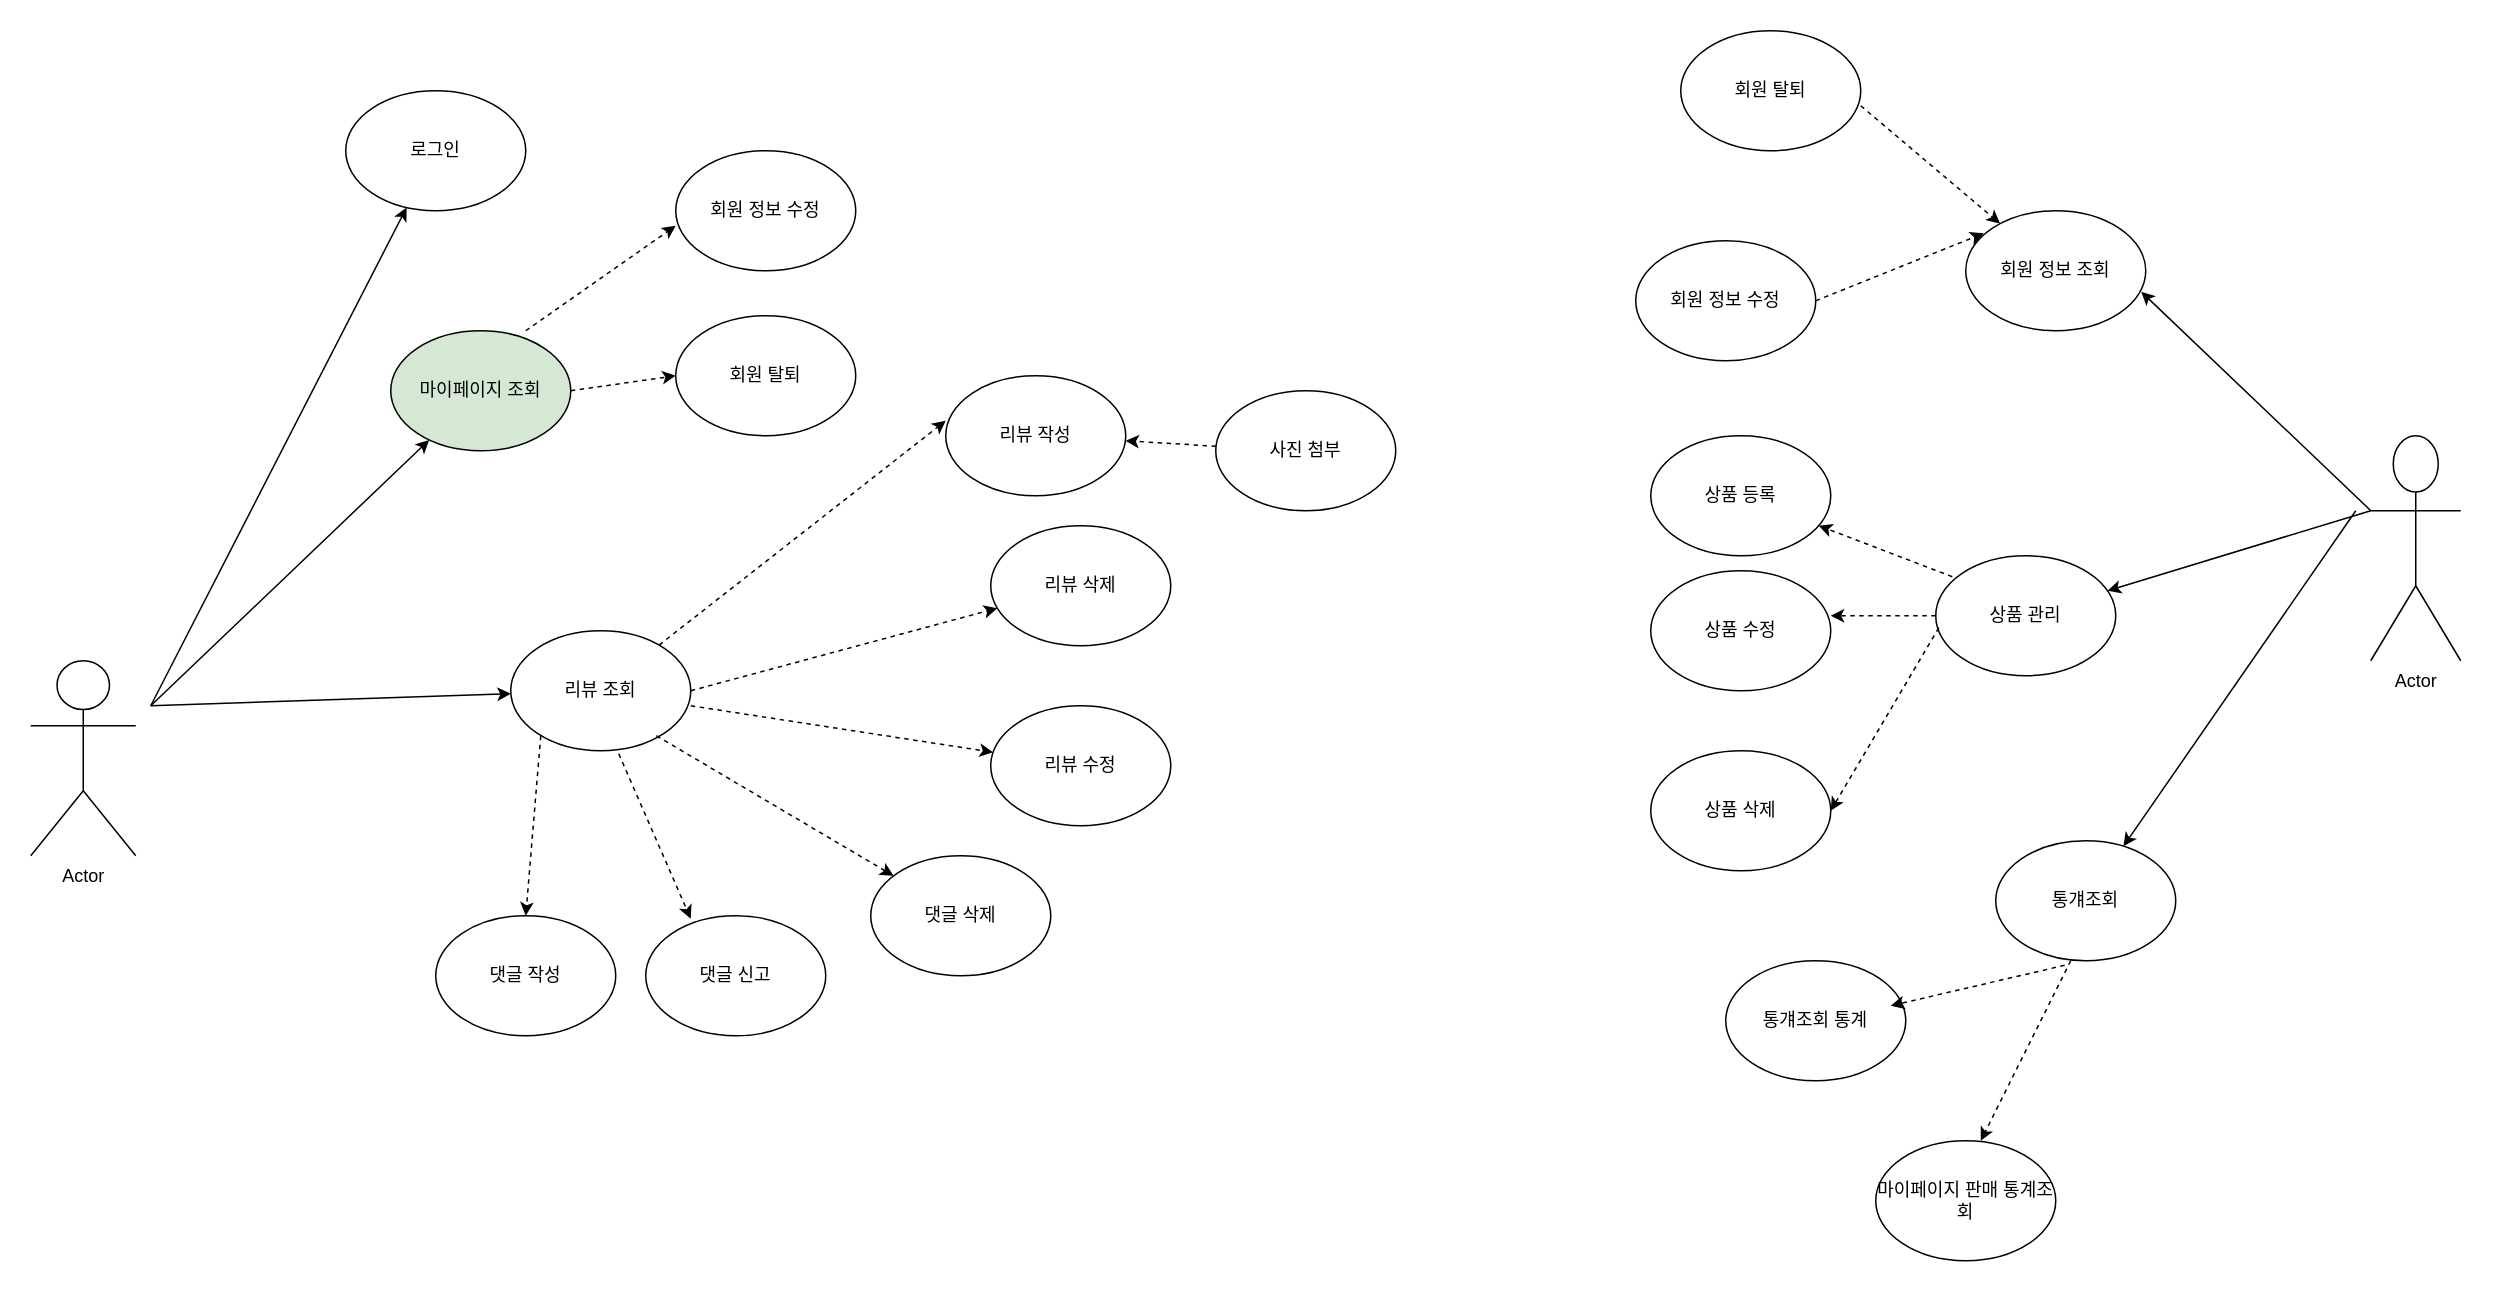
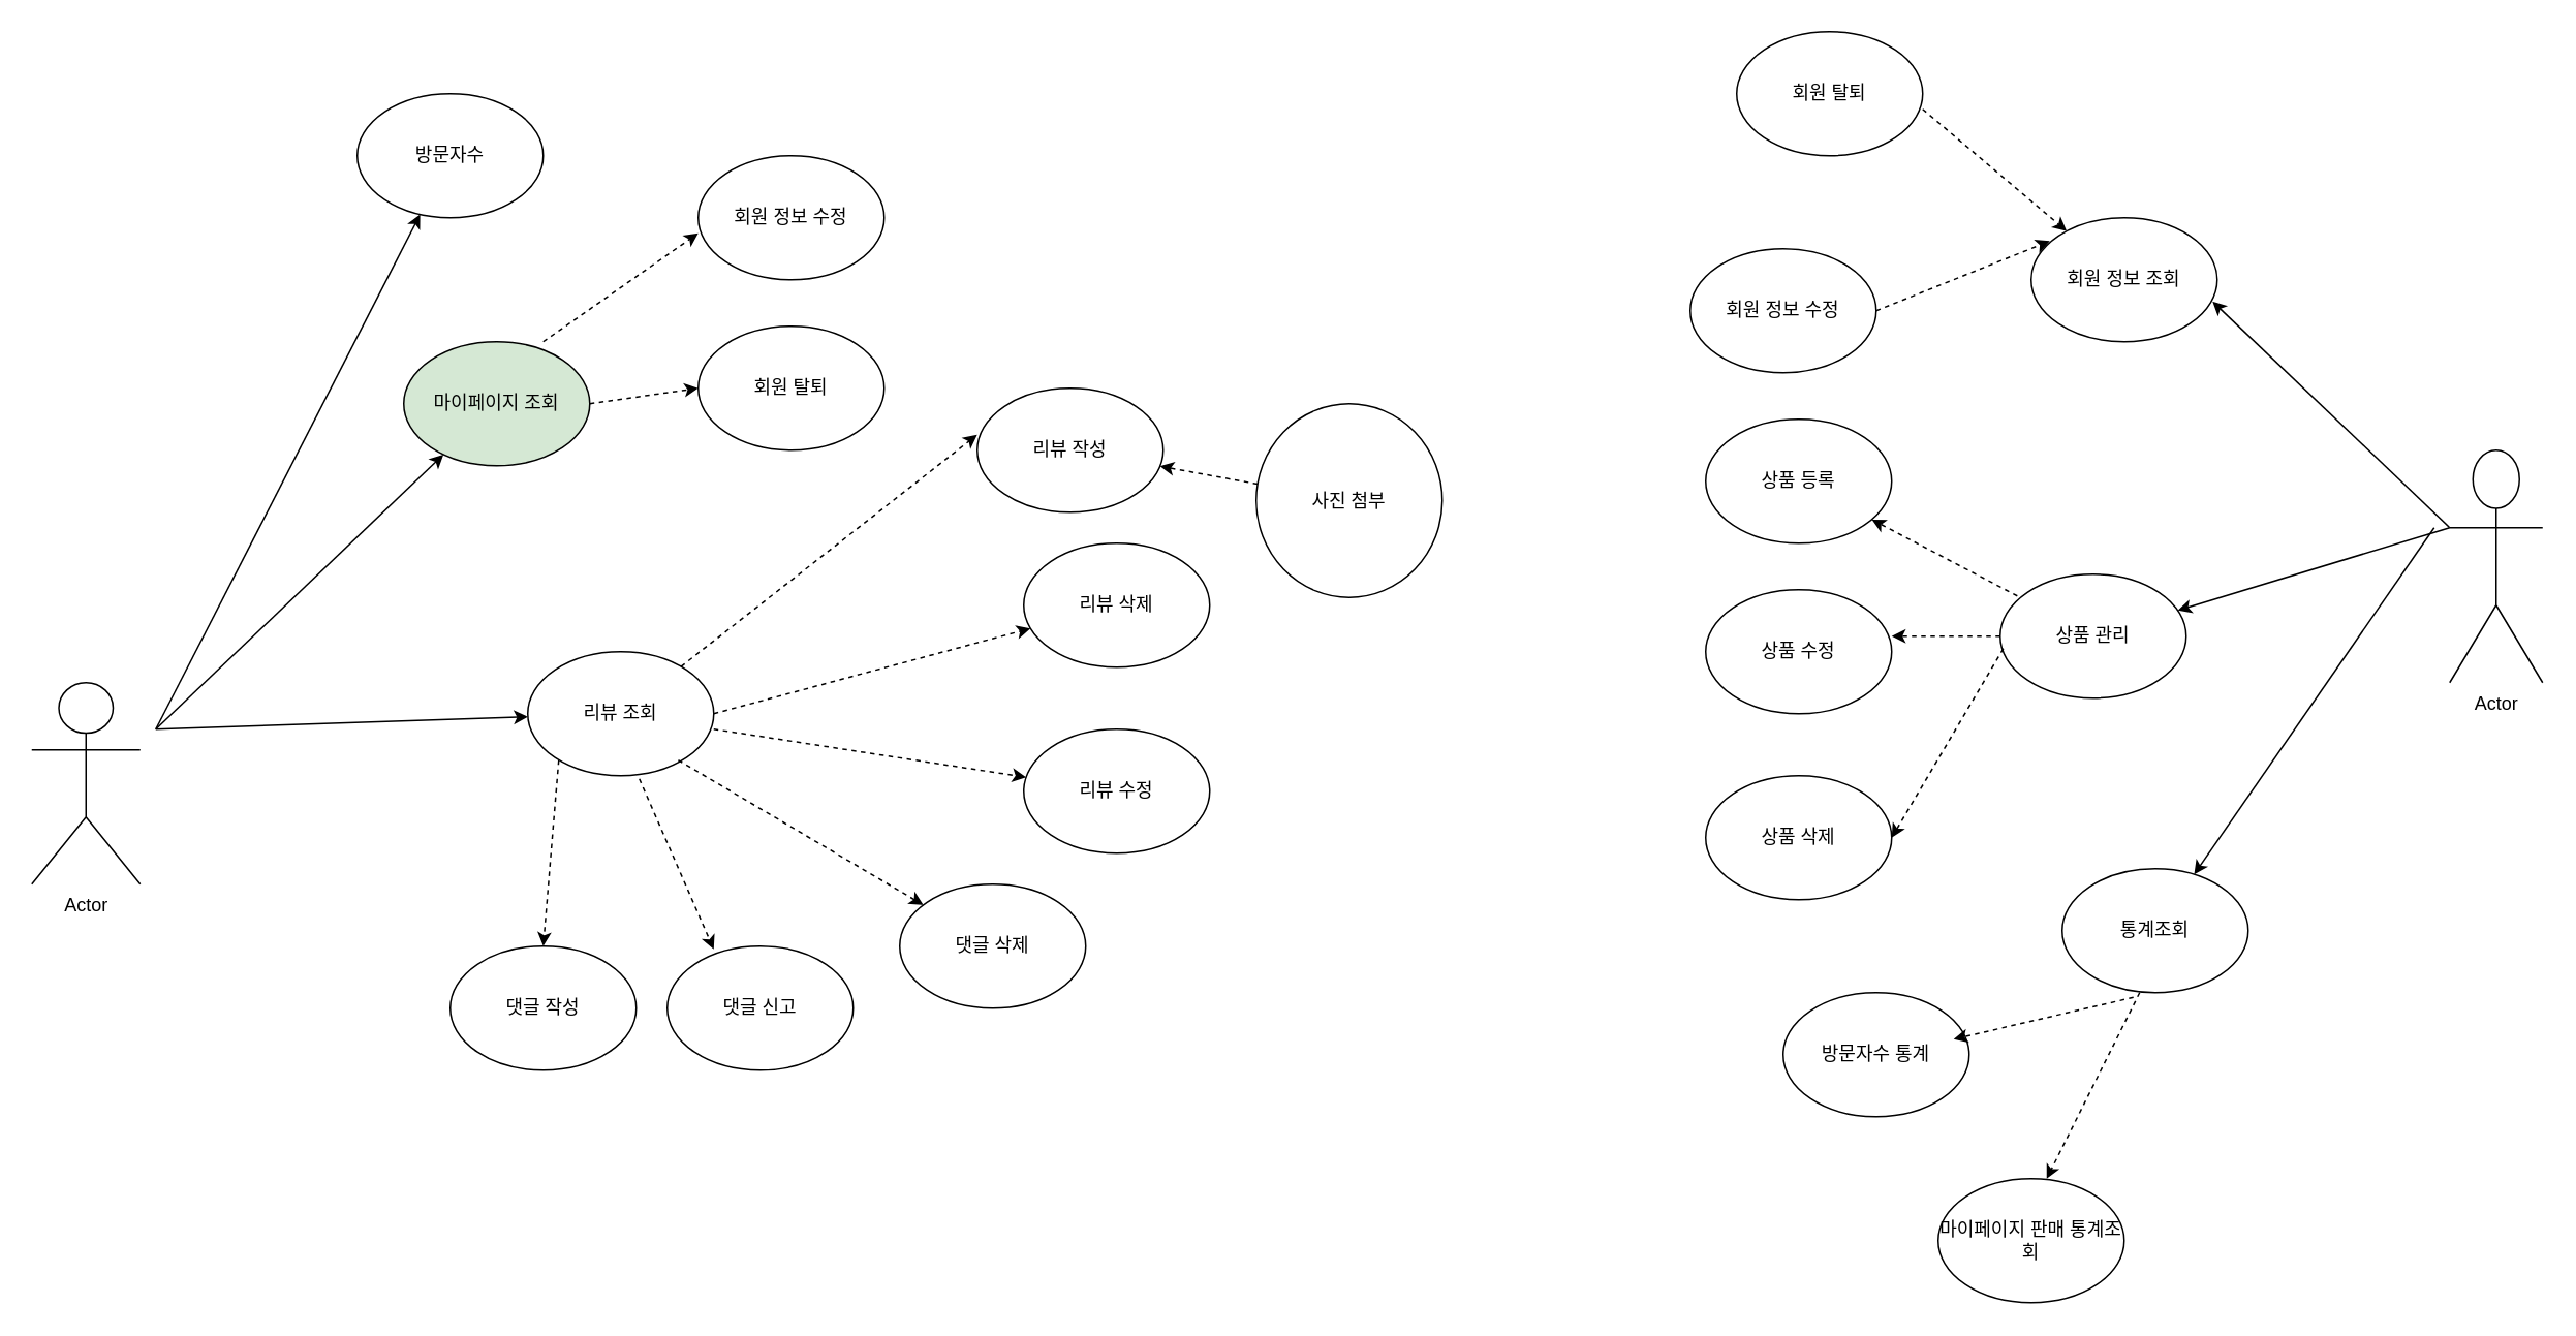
- <mxCell id="4" value="로그인" style="ellipse;whiteSpace=wrap;html=1;" vertex="1" parent="1"><mxGeometry x="230" y="60" width="120" height="80" as="geometry" /></mxCell>
+ <mxCell id="4" value="방문자수" style="ellipse;whiteSpace=wrap;html=1;" vertex="1" parent="1"><mxGeometry x="230" y="60" width="120" height="80" as="geometry" /></mxCell>
- <mxCell id="43" value="사진 첨부" style="ellipse;whiteSpace=wrap;html=1;" vertex="1" parent="1"><mxGeometry x="810" y="260" width="120" height="80" as="geometry" /></mxCell>
+ <mxCell id="43" value="사진 첨부" style="ellipse;whiteSpace=wrap;html=1;" vertex="1" parent="1"><mxGeometry x="810" y="260" width="120" height="125" as="geometry" /></mxCell>
- <mxCell id="12" value="상품 등록" style="ellipse;whiteSpace=wrap;html=1;" vertex="1" parent="1"><mxGeometry x="1100" y="290" width="120" height="80" as="geometry" /></mxCell>
+ <mxCell id="12" value="상품 등록" style="ellipse;whiteSpace=wrap;html=1;" vertex="1" parent="1"><mxGeometry x="1100" y="270" width="120" height="80" as="geometry" /></mxCell>
- <mxCell id="33" value="통걔조회&lt;br&gt;" style="ellipse;whiteSpace=wrap;html=1;" vertex="1" parent="1"><mxGeometry x="1330" y="560" width="120" height="80" as="geometry" /></mxCell>
+ <mxCell id="33" value="통계조회&lt;br&gt;" style="ellipse;whiteSpace=wrap;html=1;" vertex="1" parent="1"><mxGeometry x="1330" y="560" width="120" height="80" as="geometry" /></mxCell>
- <mxCell id="34" value="통걔조회 통계" style="ellipse;whiteSpace=wrap;html=1;" vertex="1" parent="1"><mxGeometry x="1150" y="640" width="120" height="80" as="geometry" /></mxCell>
+ <mxCell id="34" value="방문자수 통계" style="ellipse;whiteSpace=wrap;html=1;" vertex="1" parent="1"><mxGeometry x="1150" y="640" width="120" height="80" as="geometry" /></mxCell>
